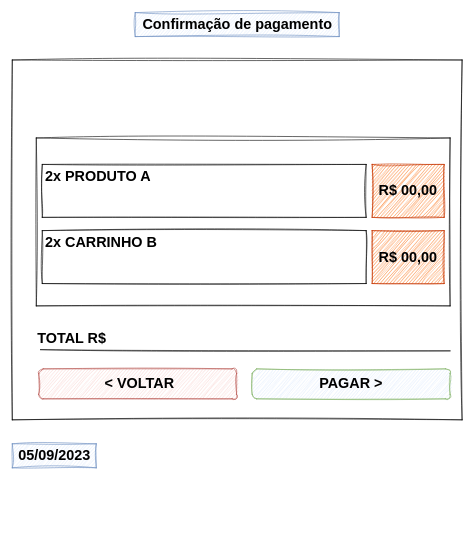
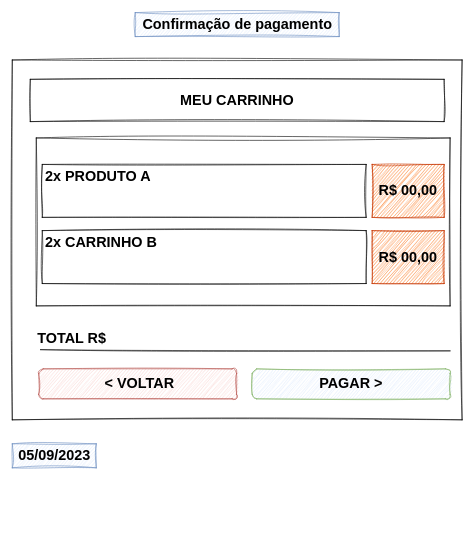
+ <mxCell id="14" value="&lt;span style=&quot;font-size: 24px;&quot;&gt;&lt;b&gt;MEU CARRINHO&lt;/b&gt;&lt;/span&gt;" style="rounded=0;whiteSpace=wrap;html=1;strokeColor=default;fontFamily=Helvetica;fontSize=12;fontColor=default;fillColor=default;sketch=1;curveFitting=1;jiggle=2;" parent="1" vertex="1"><mxGeometry x="50" y="131.25" width="690" height="70.5" as="geometry" /></mxCell>
